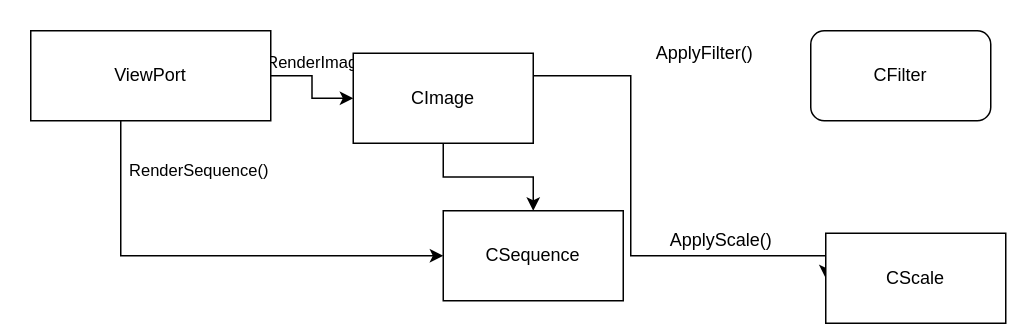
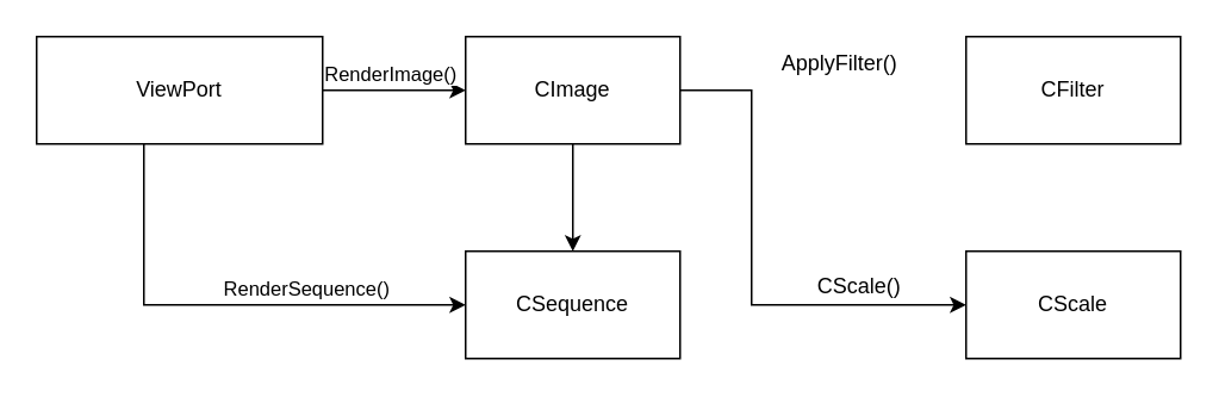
- <mxCell id="11" value="&lt;div&gt;CFilter&lt;/div&gt;" style="whiteSpace=wrap;html=1;rounded=1;" vertex="1" parent="1"><mxGeometry x="540" y="20" width="120" height="60" as="geometry" /></mxCell>
+ <mxCell id="11" value="&lt;div&gt;CFilter&lt;/div&gt;" style="rounded=0;whiteSpace=wrap;html=1;" vertex="1" parent="1"><mxGeometry x="540" y="20" width="120" height="60" as="geometry" /></mxCell>
- <mxCell id="9" value="CImage" style="rounded=0;whiteSpace=wrap;html=1;" vertex="1" parent="1"><mxGeometry x="235" y="35" width="120" height="60" as="geometry" /></mxCell>
+ <mxCell id="9" value="CImage" style="rounded=0;whiteSpace=wrap;html=1;" vertex="1" parent="1"><mxGeometry x="260" y="20" width="120" height="60" as="geometry" /></mxCell>
- <mxCell id="14" value="&lt;div&gt;ApplyScale()&lt;/div&gt;" style="text;html=1;align=center;verticalAlign=middle;resizable=0;points=[];autosize=1;" vertex="1" parent="1"><mxGeometry x="440" y="150" width="80" height="20" as="geometry" /></mxCell>
+ <mxCell id="14" value="&lt;div&gt;CScale()&lt;/div&gt;" style="text;html=1;align=center;verticalAlign=middle;resizable=0;points=[];autosize=1;" vertex="1" parent="1"><mxGeometry x="440" y="150" width="80" height="20" as="geometry" /></mxCell>
- <mxCell id="10" value="&lt;div&gt;CSequence&lt;/div&gt;" style="rounded=0;whiteSpace=wrap;html=1;" vertex="1" parent="1"><mxGeometry x="295" y="140" width="120" height="60" as="geometry" /></mxCell>
+ <mxCell id="10" value="&lt;div&gt;CSequence&lt;/div&gt;" style="rounded=0;whiteSpace=wrap;html=1;" vertex="1" parent="1"><mxGeometry x="260" y="140" width="120" height="60" as="geometry" /></mxCell>
- <mxCell id="12" value="&lt;div&gt;CScale&lt;/div&gt;" style="rounded=0;whiteSpace=wrap;html=1;" vertex="1" parent="1"><mxGeometry x="550" y="155" width="120" height="60" as="geometry" /></mxCell>
+ <mxCell id="12" value="&lt;div&gt;CScale&lt;/div&gt;" style="rounded=0;whiteSpace=wrap;html=1;" vertex="1" parent="1"><mxGeometry x="540" y="140" width="120" height="60" as="geometry" /></mxCell>
